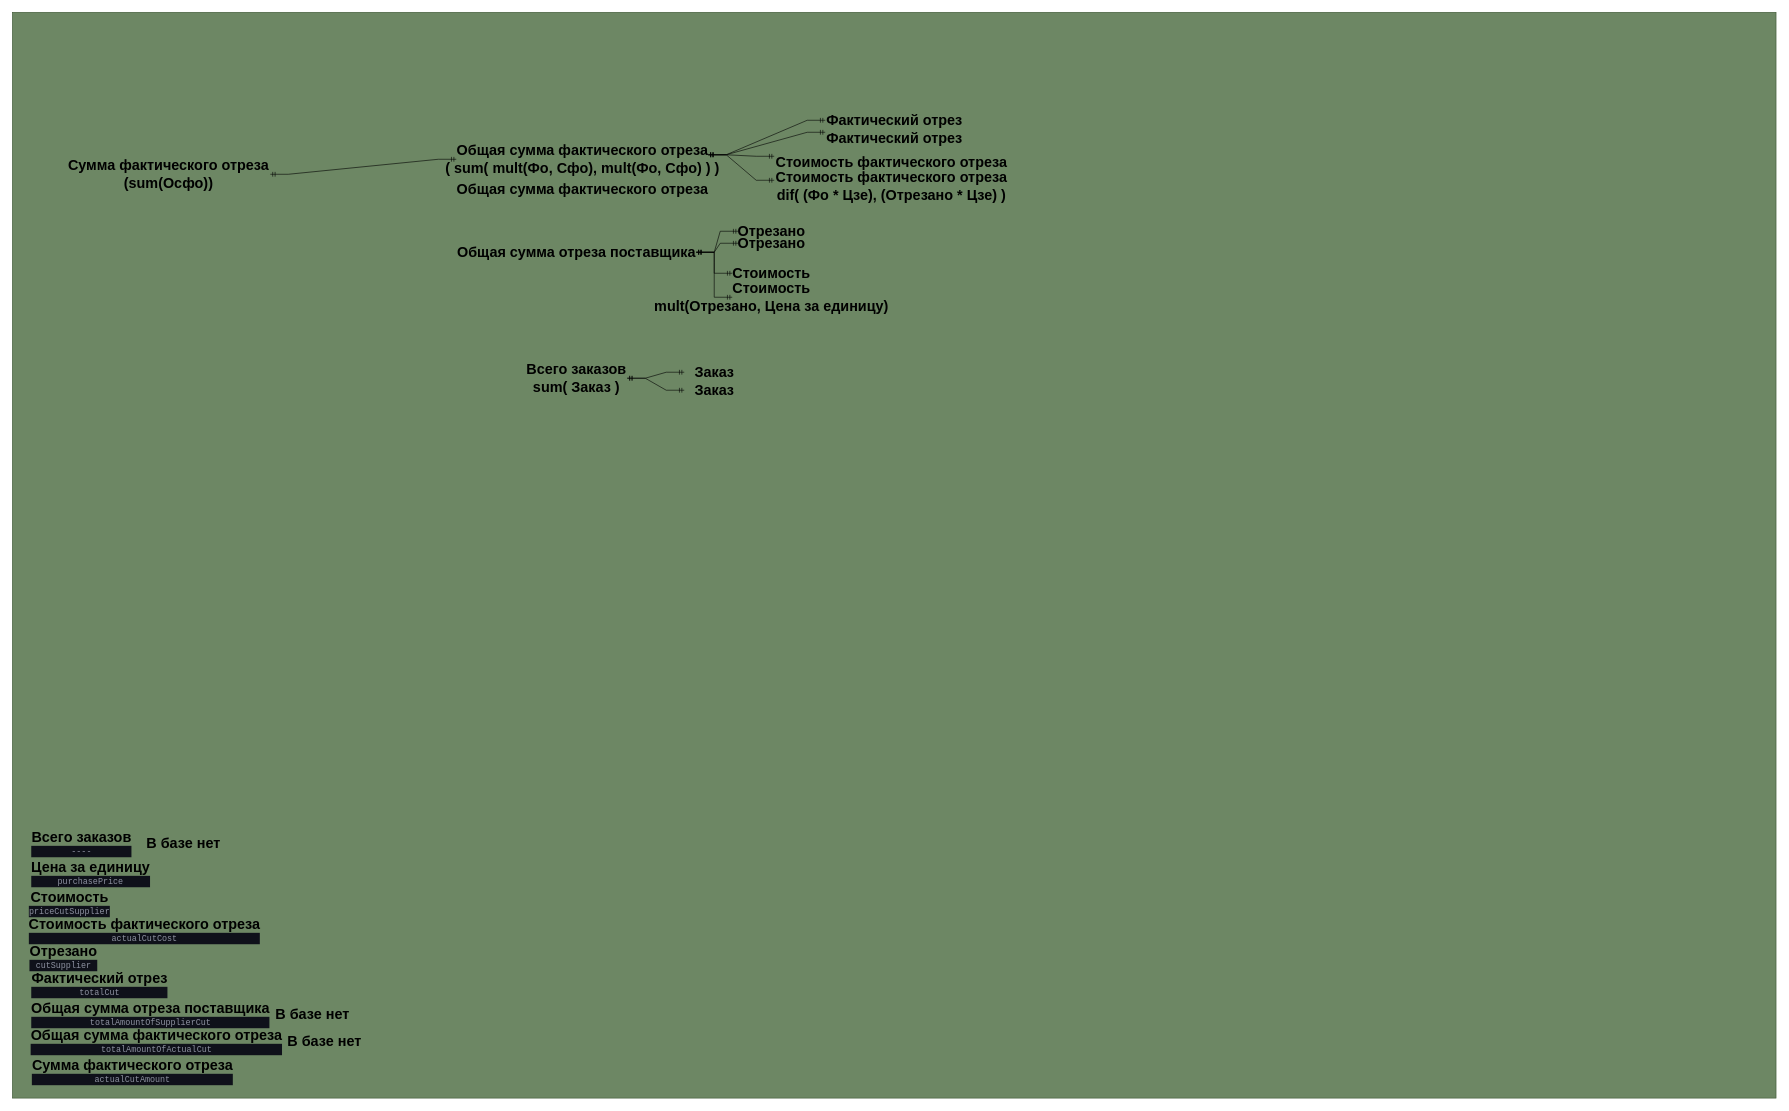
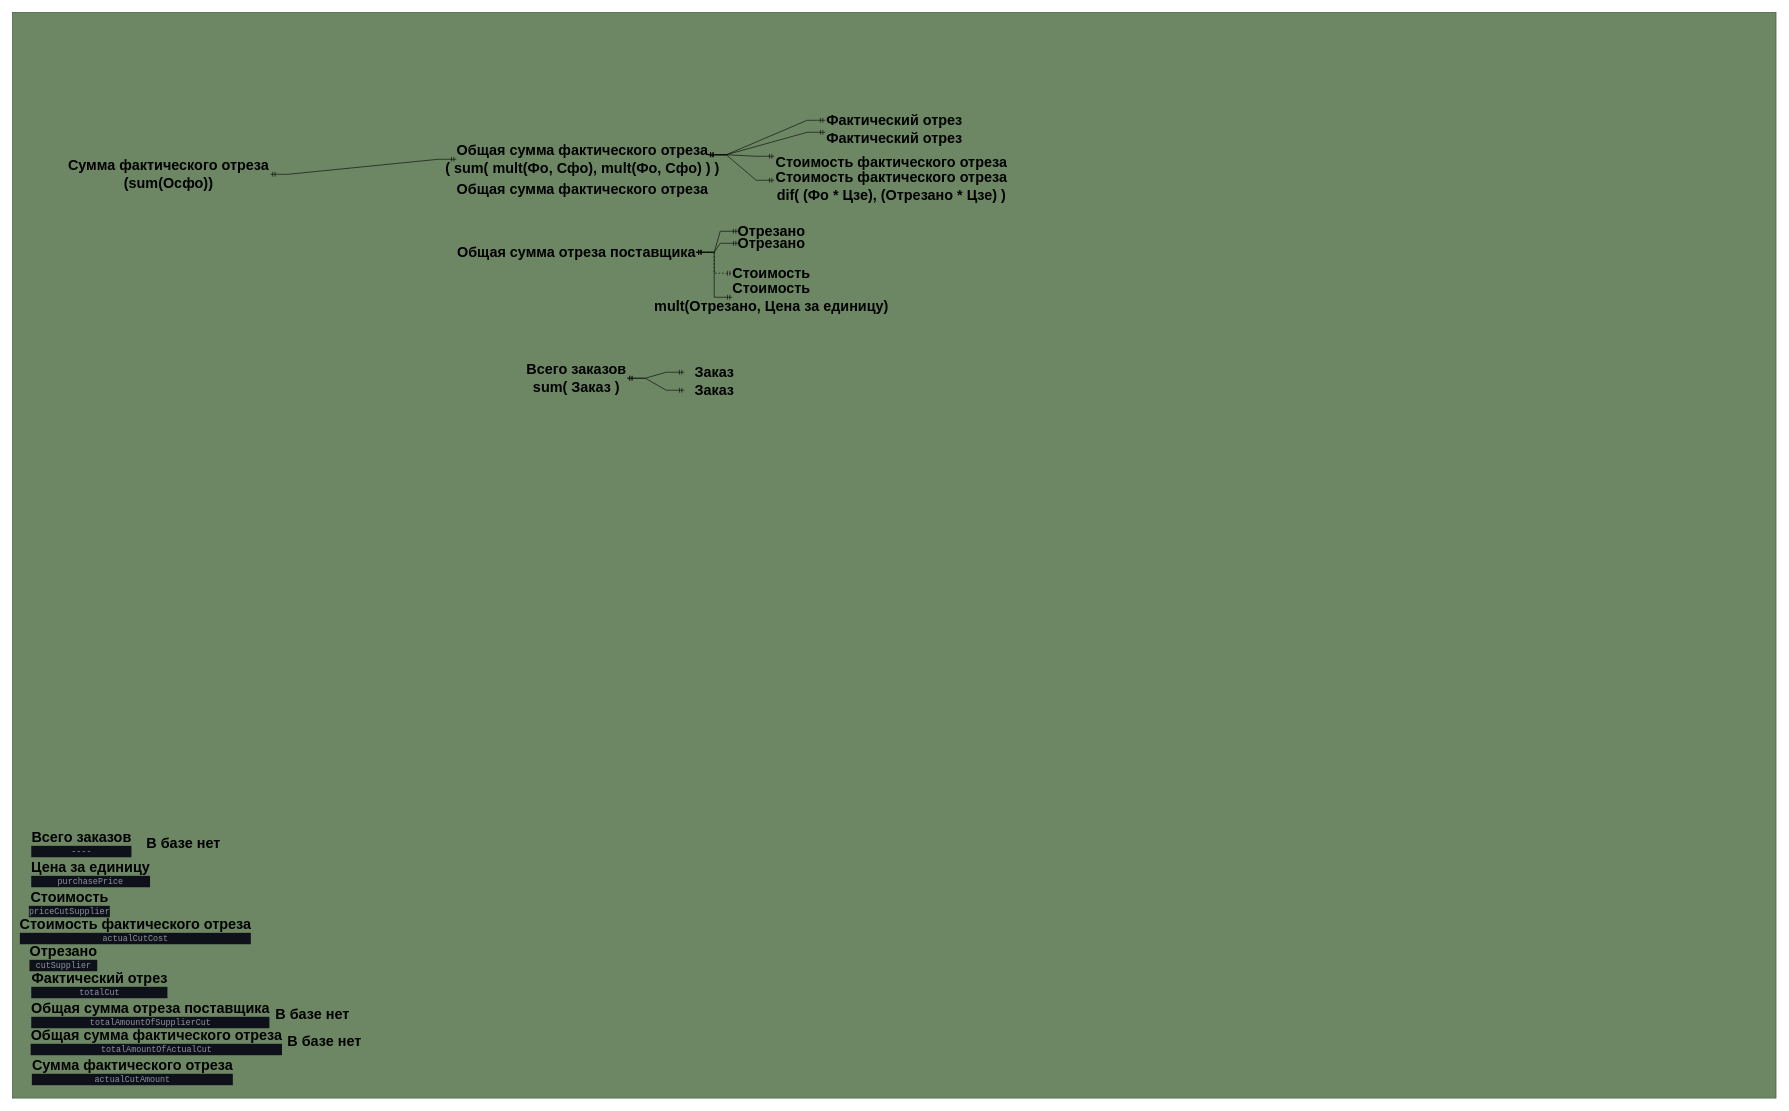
- <mxCell id="22" value="" style="edgeStyle=entityRelationEdgeStyle;fontSize=12;html=1;endArrow=ERmandOne;startArrow=ERmandOne;rounded=0;exitX=1;exitY=0.5;exitDx=0;exitDy=0;entryX=0;entryY=0.5;entryDx=0;entryDy=0;" parent="1" source="15" target="17" edge="1"><mxGeometry width="100" height="100" relative="1" as="geometry"><mxPoint x="1100" y="460" as="sourcePoint" /><mxPoint x="1200" y="360" as="targetPoint" /></mxGeometry></mxCell>
+ <mxCell id="22" value="" style="edgeStyle=entityRelationEdgeStyle;fontSize=12;html=1;endArrow=ERmandOne;startArrow=ERmandOne;rounded=0;exitX=1;exitY=0.5;exitDx=0;exitDy=0;entryX=0;entryY=0.5;entryDx=0;entryDy=0;dashed=1;" parent="1" source="15" target="17" edge="1"><mxGeometry width="100" height="100" relative="1" as="geometry"><mxPoint x="1100" y="460" as="sourcePoint" /><mxPoint x="1200" y="360" as="targetPoint" /></mxGeometry></mxCell>
- <mxCell id="28" value="Стоимость фактического отреза&lt;br&gt;&lt;div style=&quot;color: rgb(143, 147, 162); background-color: rgb(15, 17, 26); font-family: Consolas, &amp;quot;Courier New&amp;quot;, monospace; font-weight: normal; font-size: 14px; line-height: 19px;&quot;&gt;actualCutCost&lt;/div&gt;" style="text;strokeColor=none;fillColor=none;html=1;fontSize=24;fontStyle=1;verticalAlign=middle;align=center;" parent="1" vertex="1"><mxGeometry x="40" y="1530" width="400" height="40" as="geometry" /></mxCell>
+ <mxCell id="28" value="Стоимость фактического отреза&lt;br&gt;&lt;div style=&quot;color: rgb(143, 147, 162); background-color: rgb(15, 17, 26); font-family: Consolas, &amp;quot;Courier New&amp;quot;, monospace; font-weight: normal; font-size: 14px; line-height: 19px;&quot;&gt;actualCutCost&lt;/div&gt;" style="text;strokeColor=none;fillColor=none;html=1;fontSize=24;fontStyle=1;verticalAlign=middle;align=center;" parent="1" vertex="1"><mxGeometry x="25" y="1530" width="400" height="40" as="geometry" /></mxCell>
